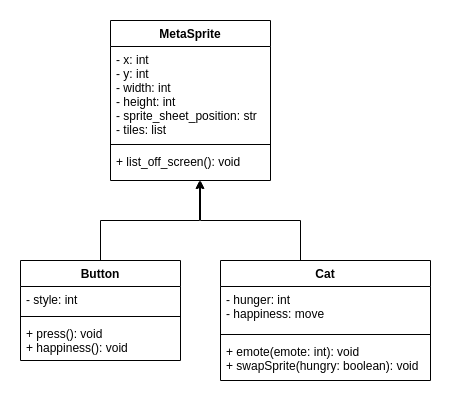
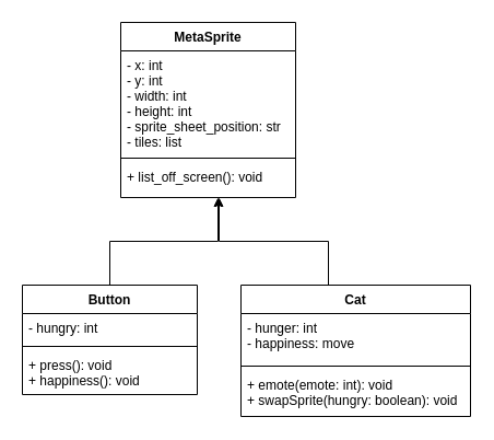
- <mxCell id="8" value="- style: int" style="text;strokeColor=none;fillColor=none;align=left;verticalAlign=top;spacingLeft=4;spacingRight=4;overflow=hidden;rotatable=0;points=[[0,0.5],[1,0.5]];portConstraint=eastwest;" vertex="1" parent="7"><mxGeometry y="26" width="160" height="26" as="geometry" /></mxCell>
+ <mxCell id="8" value="- hungry: int" style="text;strokeColor=none;fillColor=none;align=left;verticalAlign=top;spacingLeft=4;spacingRight=4;overflow=hidden;rotatable=0;points=[[0,0.5],[1,0.5]];portConstraint=eastwest;" vertex="1" parent="7"><mxGeometry y="26" width="160" height="26" as="geometry" /></mxCell>
